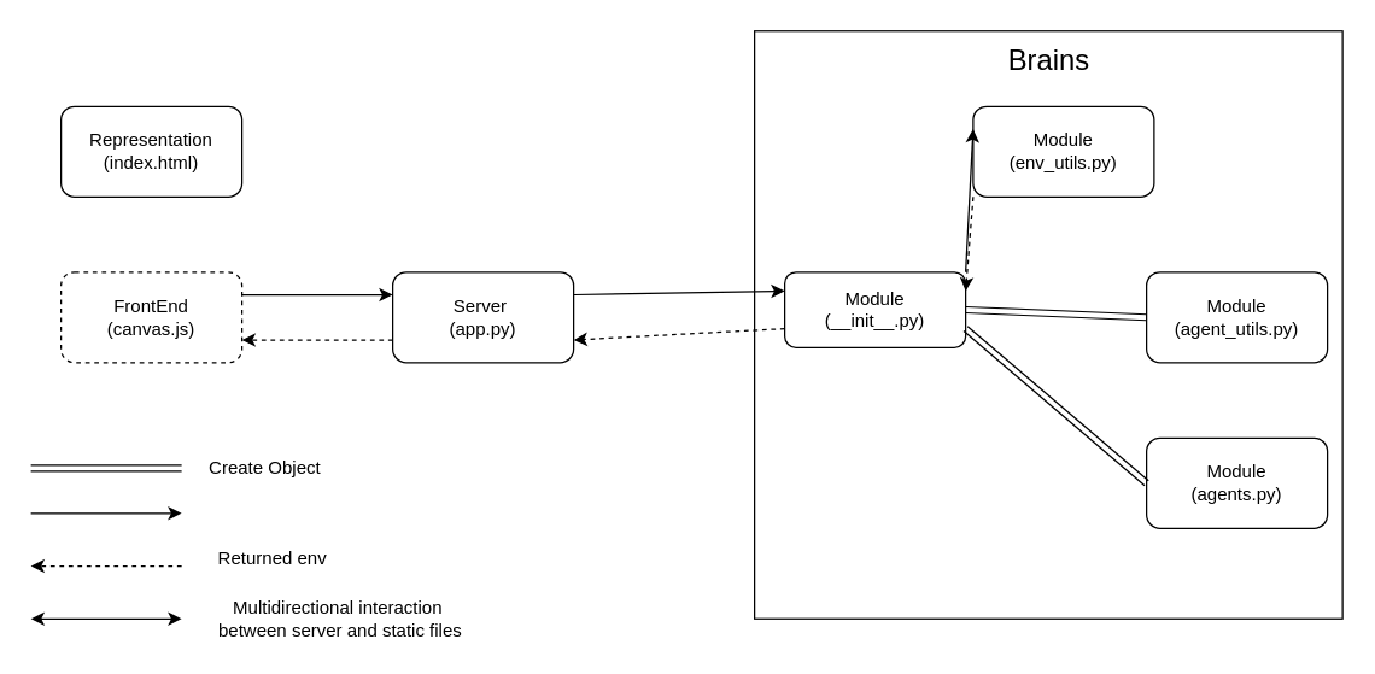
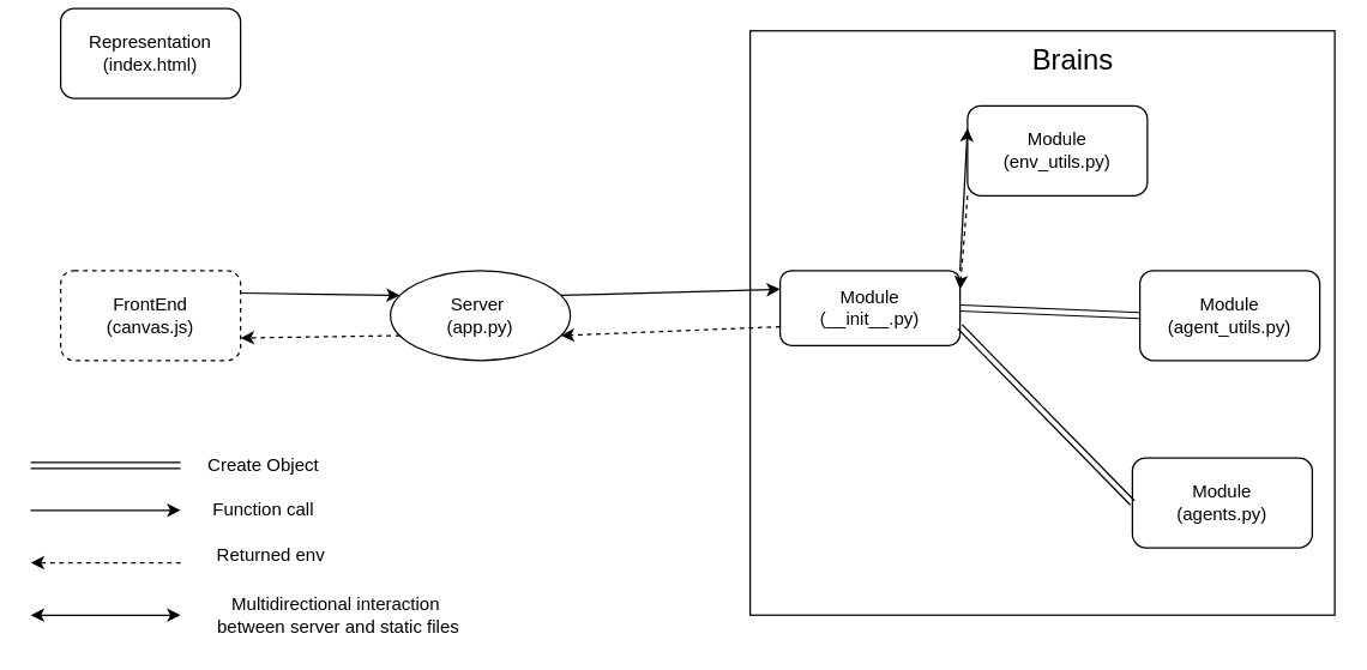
- <mxCell id="10" value="&lt;font style=&quot;font-size: 19px&quot;&gt;Brains&lt;/font&gt;" style="text;html=1;align=center;verticalAlign=middle;resizable=0;points=[];autosize=1;strokeColor=none;" vertex="1" parent="1"><mxGeometry x="660" y="30" width="70" height="20" as="geometry" /></mxCell>
+ <mxCell id="10" value="&lt;font style=&quot;font-size: 19px&quot;&gt;Brains&lt;/font&gt;" style="text;html=1;align=center;verticalAlign=middle;resizable=0;points=[];autosize=1;strokeColor=none;" vertex="1" parent="1"><mxGeometry x="680" y="30" width="70" height="20" as="geometry" /></mxCell>
- <mxCell id="5" value="Representation&lt;br&gt;(index.html)" style="rounded=1;whiteSpace=wrap;html=1;" vertex="1" parent="1"><mxGeometry x="40" y="70" width="120" height="60" as="geometry" /></mxCell>
+ <mxCell id="5" value="Representation&lt;br&gt;(index.html)" style="rounded=1;whiteSpace=wrap;html=1;" vertex="1" parent="1"><mxGeometry x="40" y="5" width="120" height="60" as="geometry" /></mxCell>
- <mxCell id="3" value="Server&amp;nbsp;&lt;br&gt;(app.py)" style="rounded=1;whiteSpace=wrap;html=1;" vertex="1" parent="1"><mxGeometry x="260" y="180" width="120" height="60" as="geometry" /></mxCell>
+ <mxCell id="3" value="Server&amp;nbsp;&lt;br&gt;(app.py)" style="ellipse;whiteSpace=wrap;html=1;" vertex="1" parent="1"><mxGeometry x="260" y="180" width="120" height="60" as="geometry" /></mxCell>
- <mxCell id="9" value="Module&lt;br&gt;(agents.py)" style="rounded=1;whiteSpace=wrap;html=1;" vertex="1" parent="1"><mxGeometry x="760" y="290" width="120" height="60" as="geometry" /></mxCell>
+ <mxCell id="9" value="Module&lt;br&gt;(agents.py)" style="rounded=1;whiteSpace=wrap;html=1;" vertex="1" parent="1"><mxGeometry x="755" y="305" width="120" height="60" as="geometry" /></mxCell>
+ <mxCell id="15" value="Function call" style="text;html=1;align=center;verticalAlign=middle;resizable=0;points=[];autosize=1;strokeColor=none;" vertex="1" parent="1"><mxGeometry x="135" y="330" width="80" height="20" as="geometry" /></mxCell>
